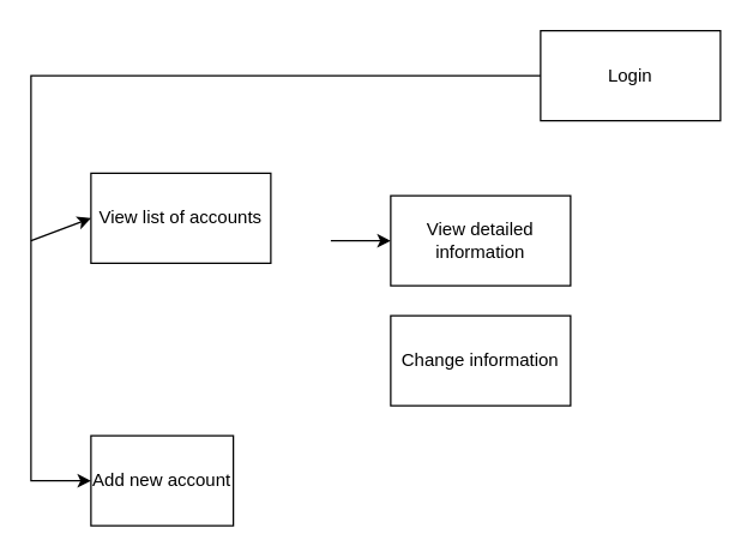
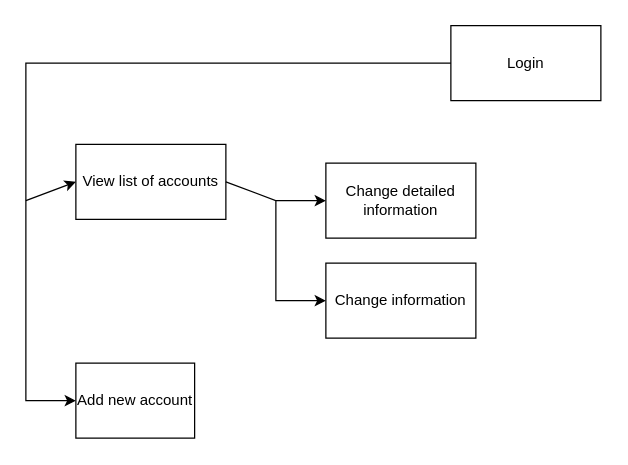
- <mxCell id="5" value="View detailed information" style="rounded=0;whiteSpace=wrap;html=1;" vertex="1" parent="1"><mxGeometry x="260" y="130" width="120" height="60" as="geometry" /></mxCell>
+ <mxCell id="5" value="Change detailed information" style="rounded=0;whiteSpace=wrap;html=1;" vertex="1" parent="1"><mxGeometry x="260" y="130" width="120" height="60" as="geometry" /></mxCell>
+ <mxCell id="9" value="" style="endArrow=classic;html=1;rounded=0;exitX=1;exitY=0.5;exitDx=0;exitDy=0;entryX=0;entryY=0.5;entryDx=0;entryDy=0;" edge="1" parent="1" source="3" target="6"><mxGeometry width="50" height="50" relative="1" as="geometry"><mxPoint x="190" y="130" as="sourcePoint" /><mxPoint x="250" y="260" as="targetPoint" /><Array as="points"><mxPoint x="220" y="160" /><mxPoint x="220" y="240" /></Array></mxGeometry></mxCell>
